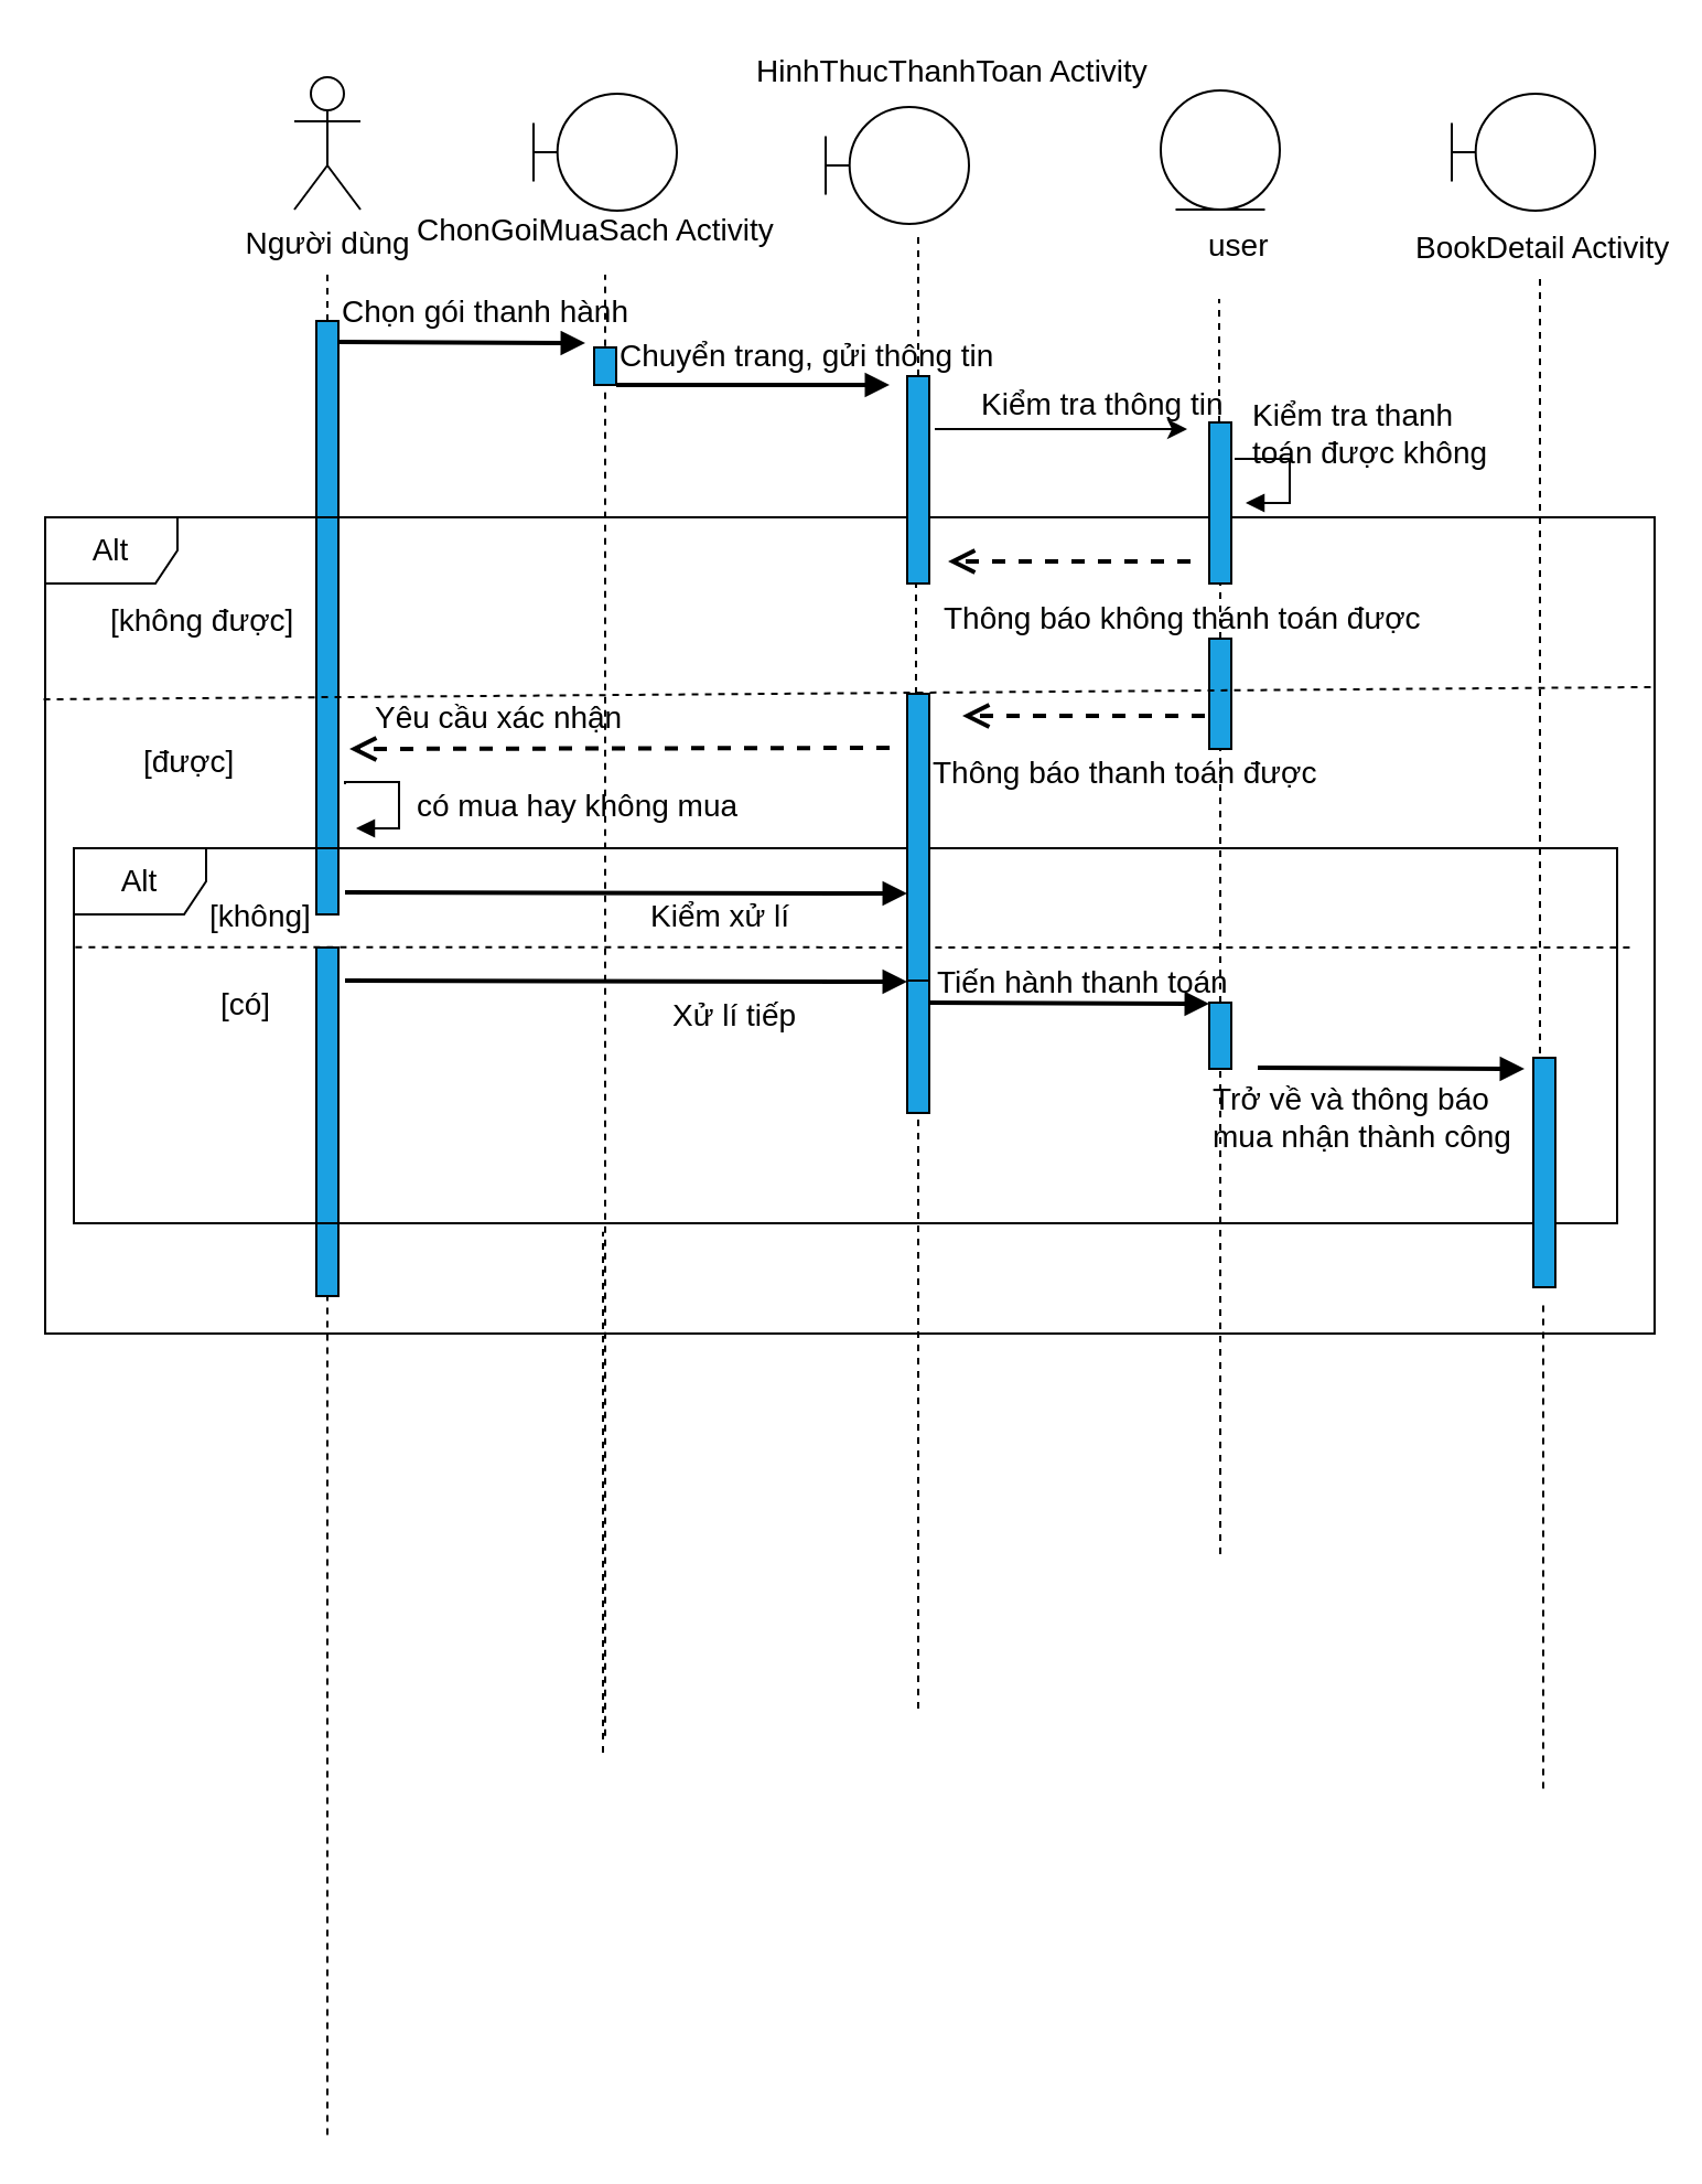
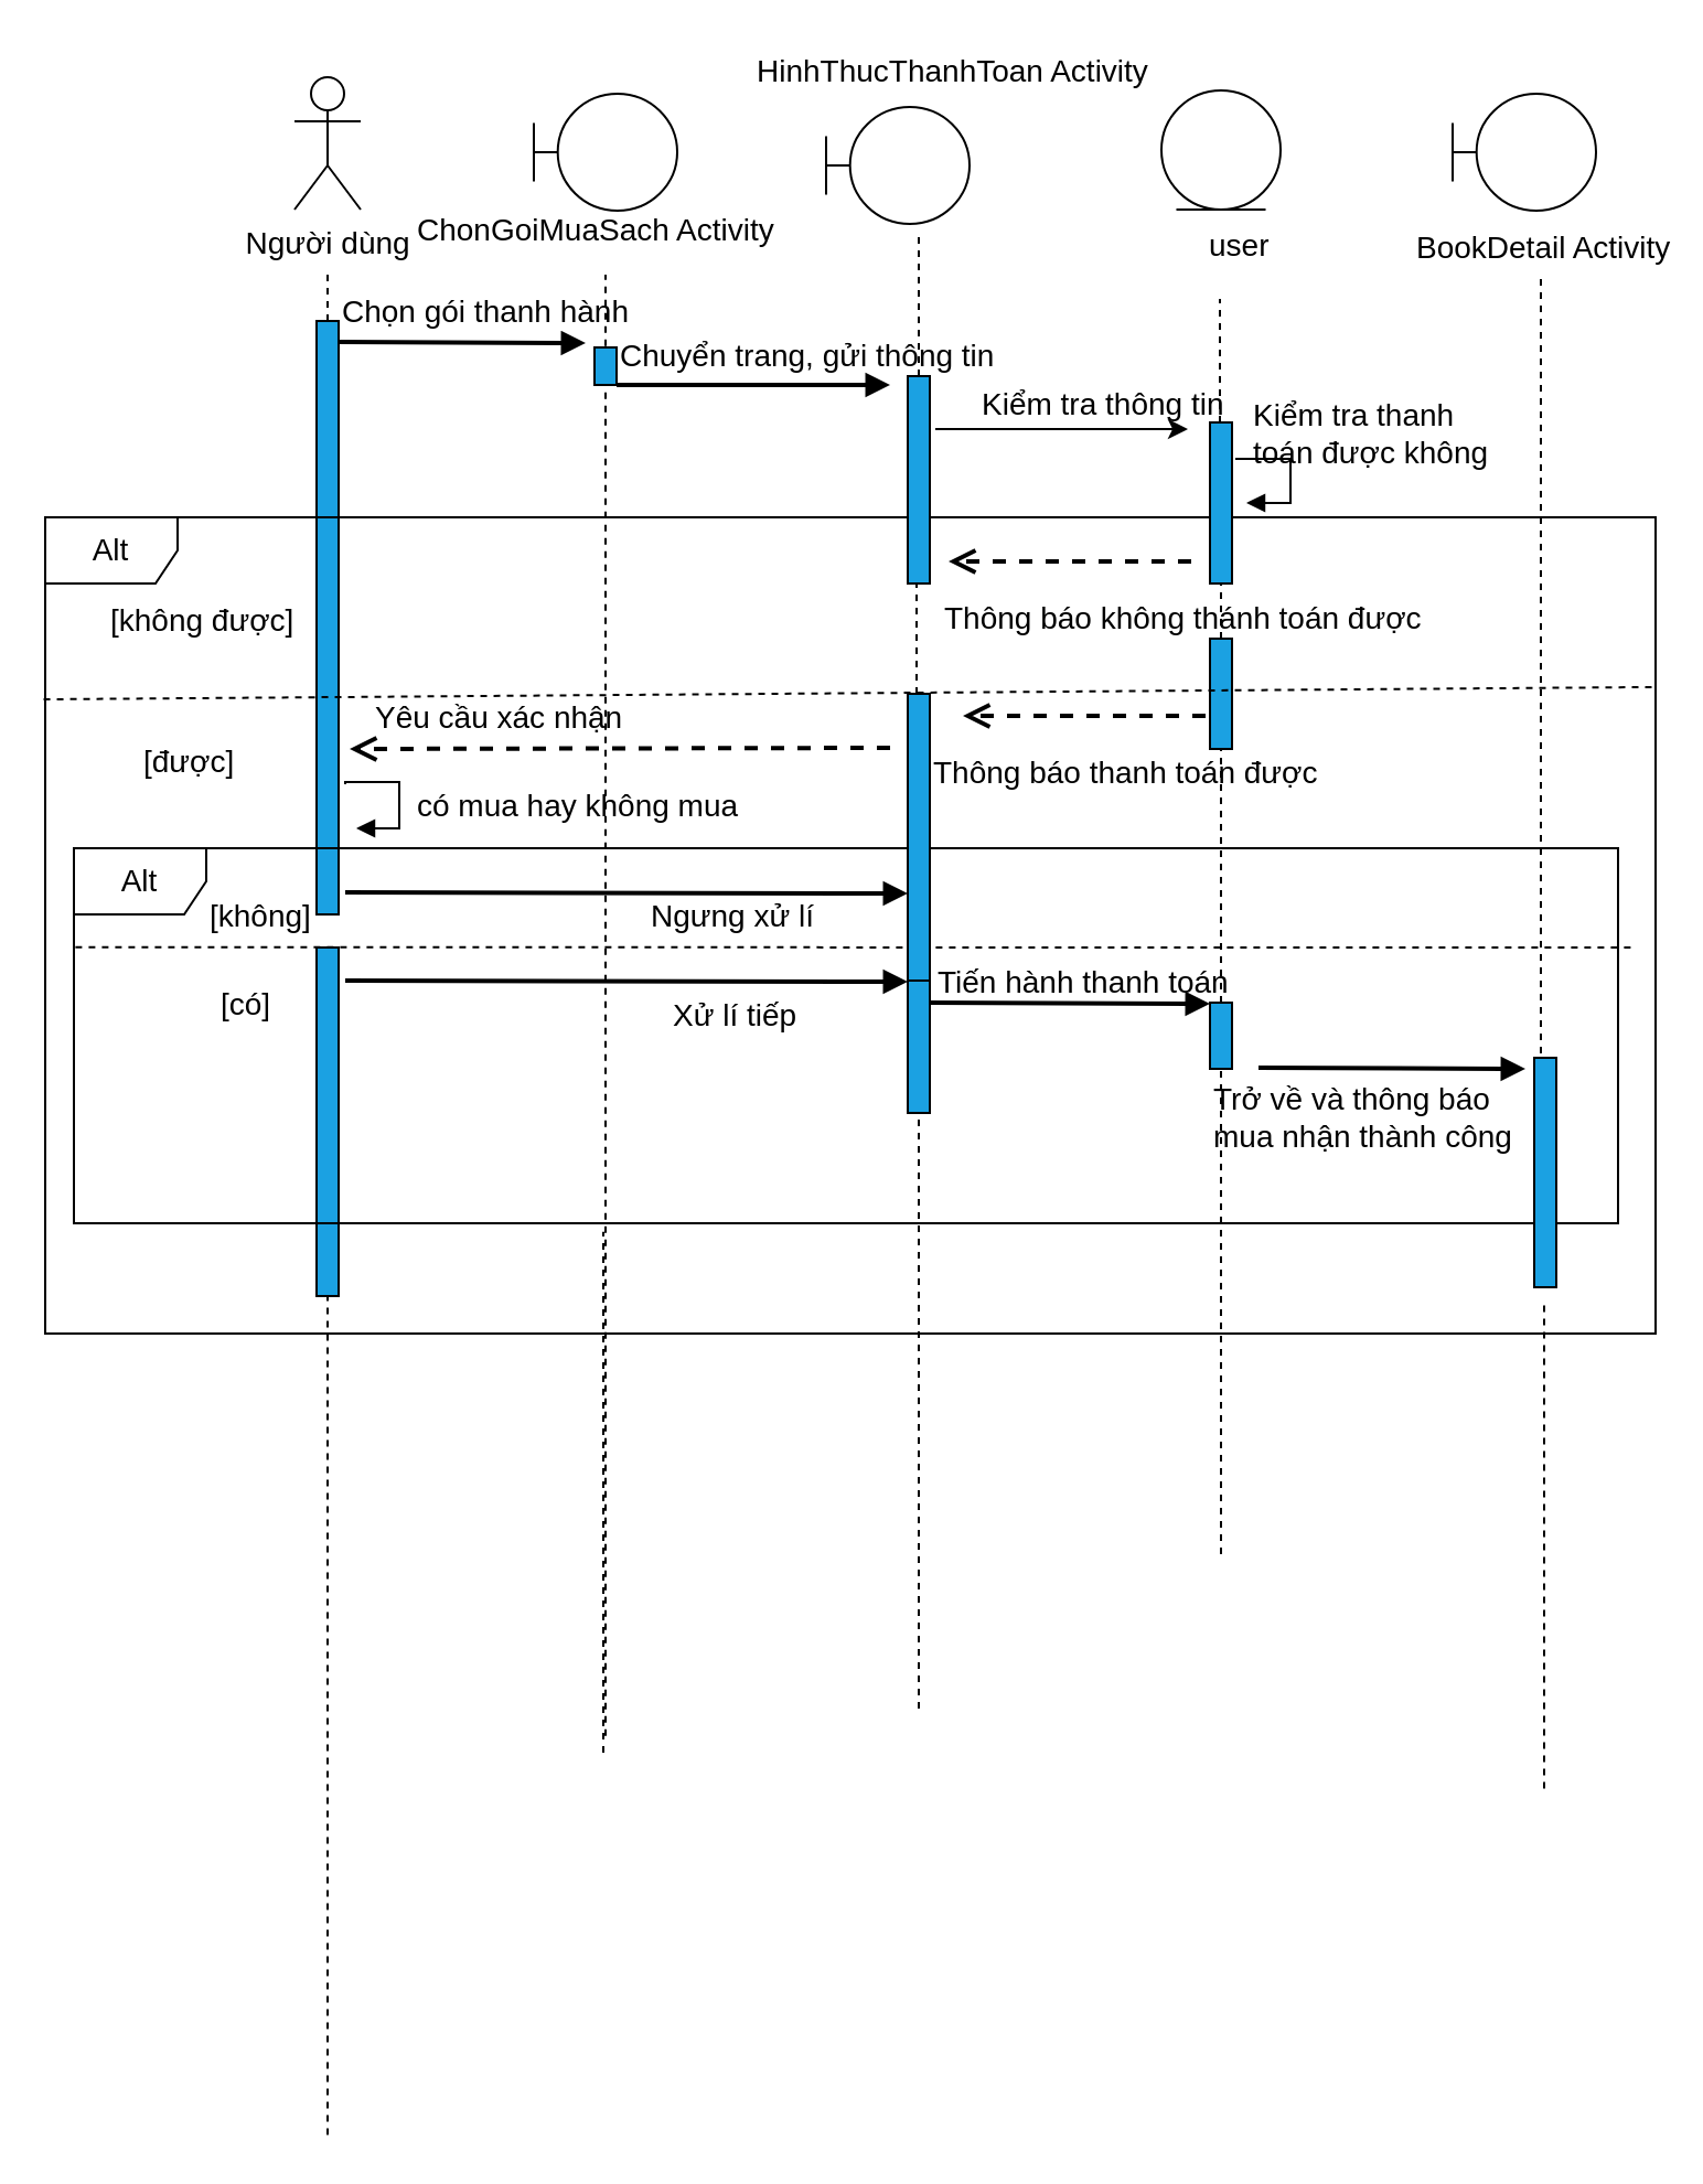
- <mxCell id="51" value="Kiểm xử lí" style="text;html=1;resizable=0;points=[];autosize=1;align=left;verticalAlign=top;spacingTop=-4;fontSize=14;" parent="1" vertex="1"><mxGeometry x="293" y="404" width="80" height="20" as="geometry" /></mxCell>
+ <mxCell id="51" value="Ngưng xử lí" style="text;html=1;resizable=0;points=[];autosize=1;align=left;verticalAlign=top;spacingTop=-4;fontSize=14;" parent="1" vertex="1"><mxGeometry x="293" y="404" width="80" height="20" as="geometry" /></mxCell>
